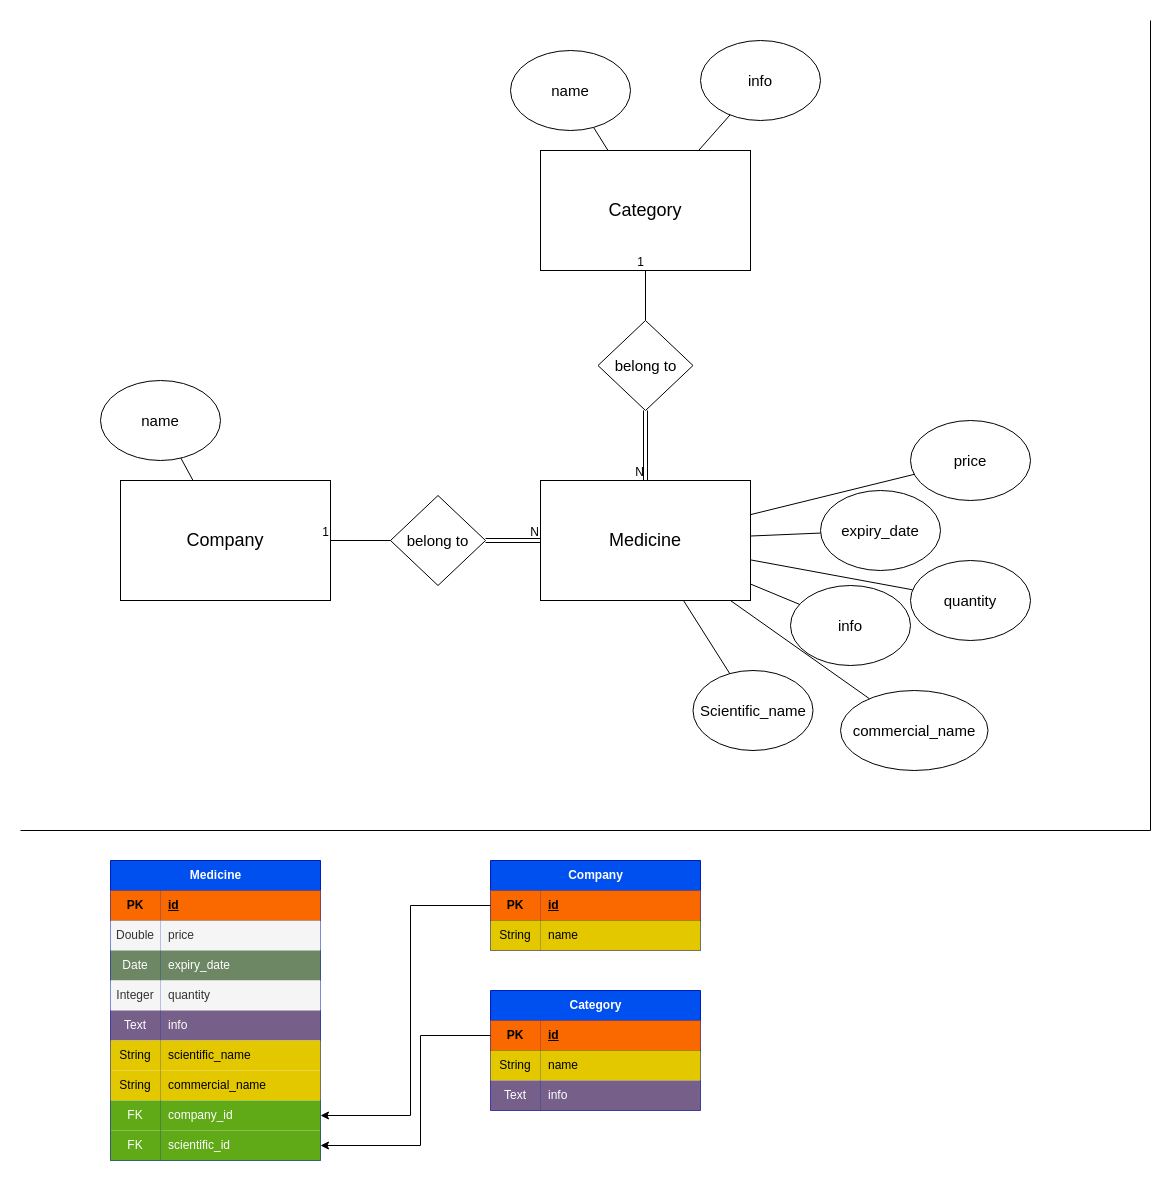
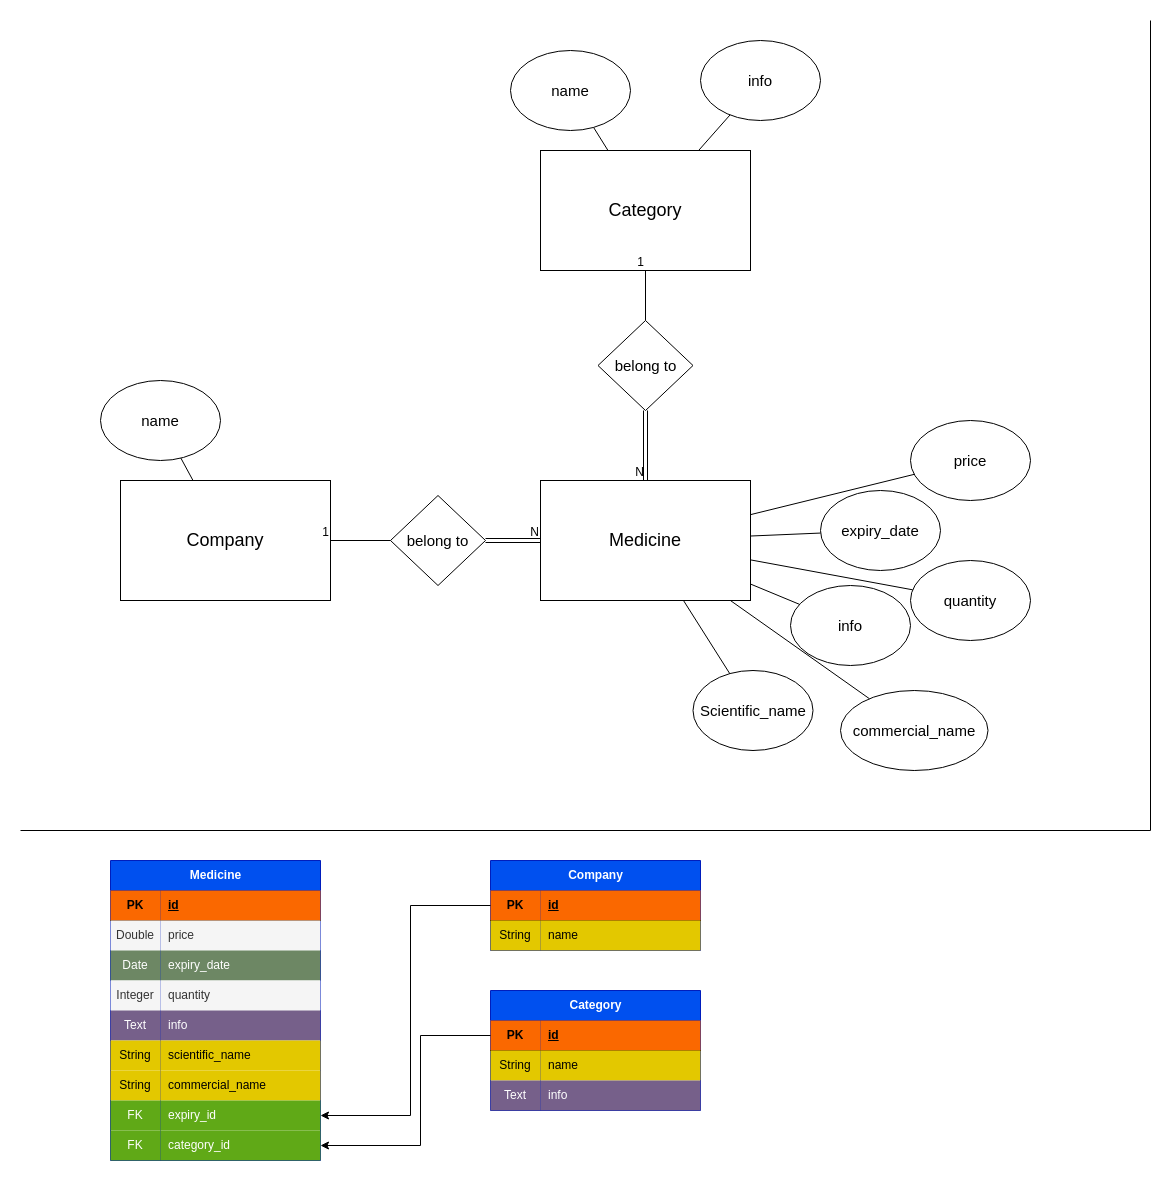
- <mxCell id="59" value="company_id" style="shape=partialRectangle;connectable=0;top=0;left=0;bottom=0;right=0;align=left;spacingLeft=6;overflow=hidden;whiteSpace=wrap;html=1;fillColor=#60a917;strokeColor=#2D7600;fontColor=#ffffff;" parent="57" vertex="1"><mxGeometry x="50" width="160" height="30" as="geometry"><mxRectangle width="160" height="30" as="alternateBounds" /></mxGeometry></mxCell>
+ <mxCell id="59" value="expiry_id" style="shape=partialRectangle;connectable=0;top=0;left=0;bottom=0;right=0;align=left;spacingLeft=6;overflow=hidden;whiteSpace=wrap;html=1;fillColor=#60a917;strokeColor=#2D7600;fontColor=#ffffff;" parent="57" vertex="1"><mxGeometry x="50" width="160" height="30" as="geometry"><mxRectangle width="160" height="30" as="alternateBounds" /></mxGeometry></mxCell>
- <mxCell id="62" value="scientific_id" style="shape=partialRectangle;connectable=0;top=0;left=0;bottom=0;right=0;align=left;spacingLeft=6;overflow=hidden;whiteSpace=wrap;html=1;fillColor=#60a917;strokeColor=#2D7600;fontColor=#ffffff;" parent="60" vertex="1"><mxGeometry x="50" width="160" height="30" as="geometry"><mxRectangle width="160" height="30" as="alternateBounds" /></mxGeometry></mxCell>
+ <mxCell id="62" value="category_id" style="shape=partialRectangle;connectable=0;top=0;left=0;bottom=0;right=0;align=left;spacingLeft=6;overflow=hidden;whiteSpace=wrap;html=1;fillColor=#60a917;strokeColor=#2D7600;fontColor=#ffffff;" parent="60" vertex="1"><mxGeometry x="50" width="160" height="30" as="geometry"><mxRectangle width="160" height="30" as="alternateBounds" /></mxGeometry></mxCell>
